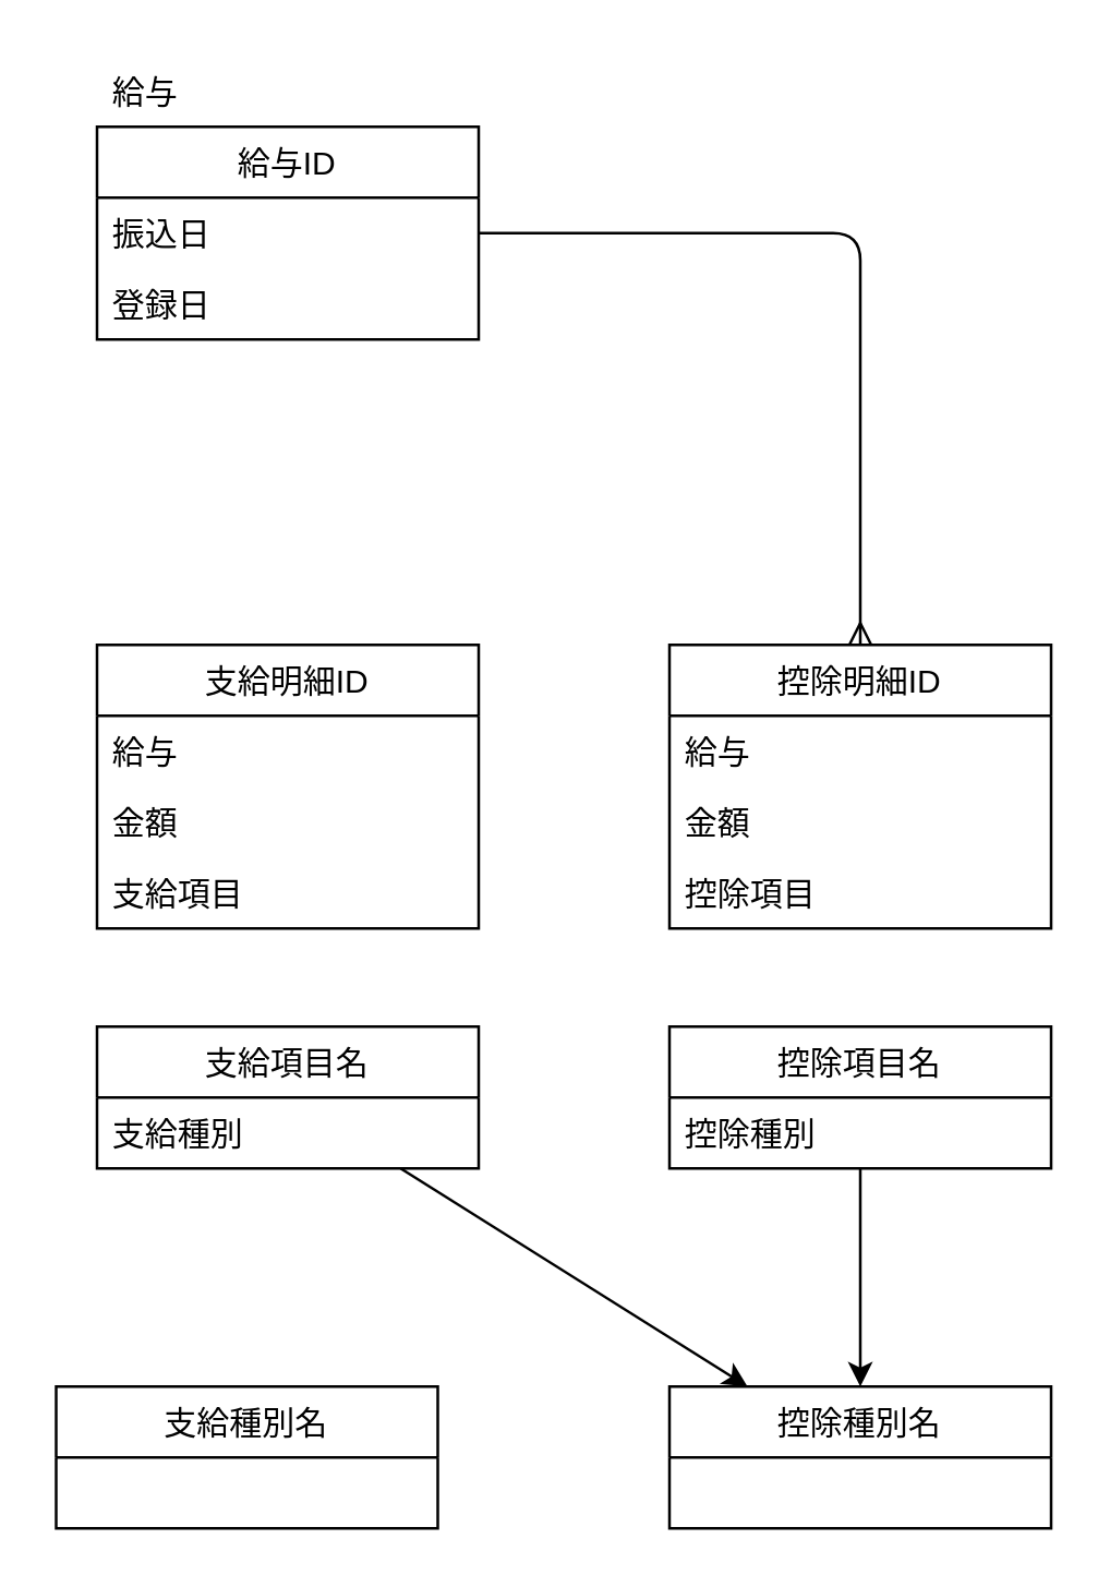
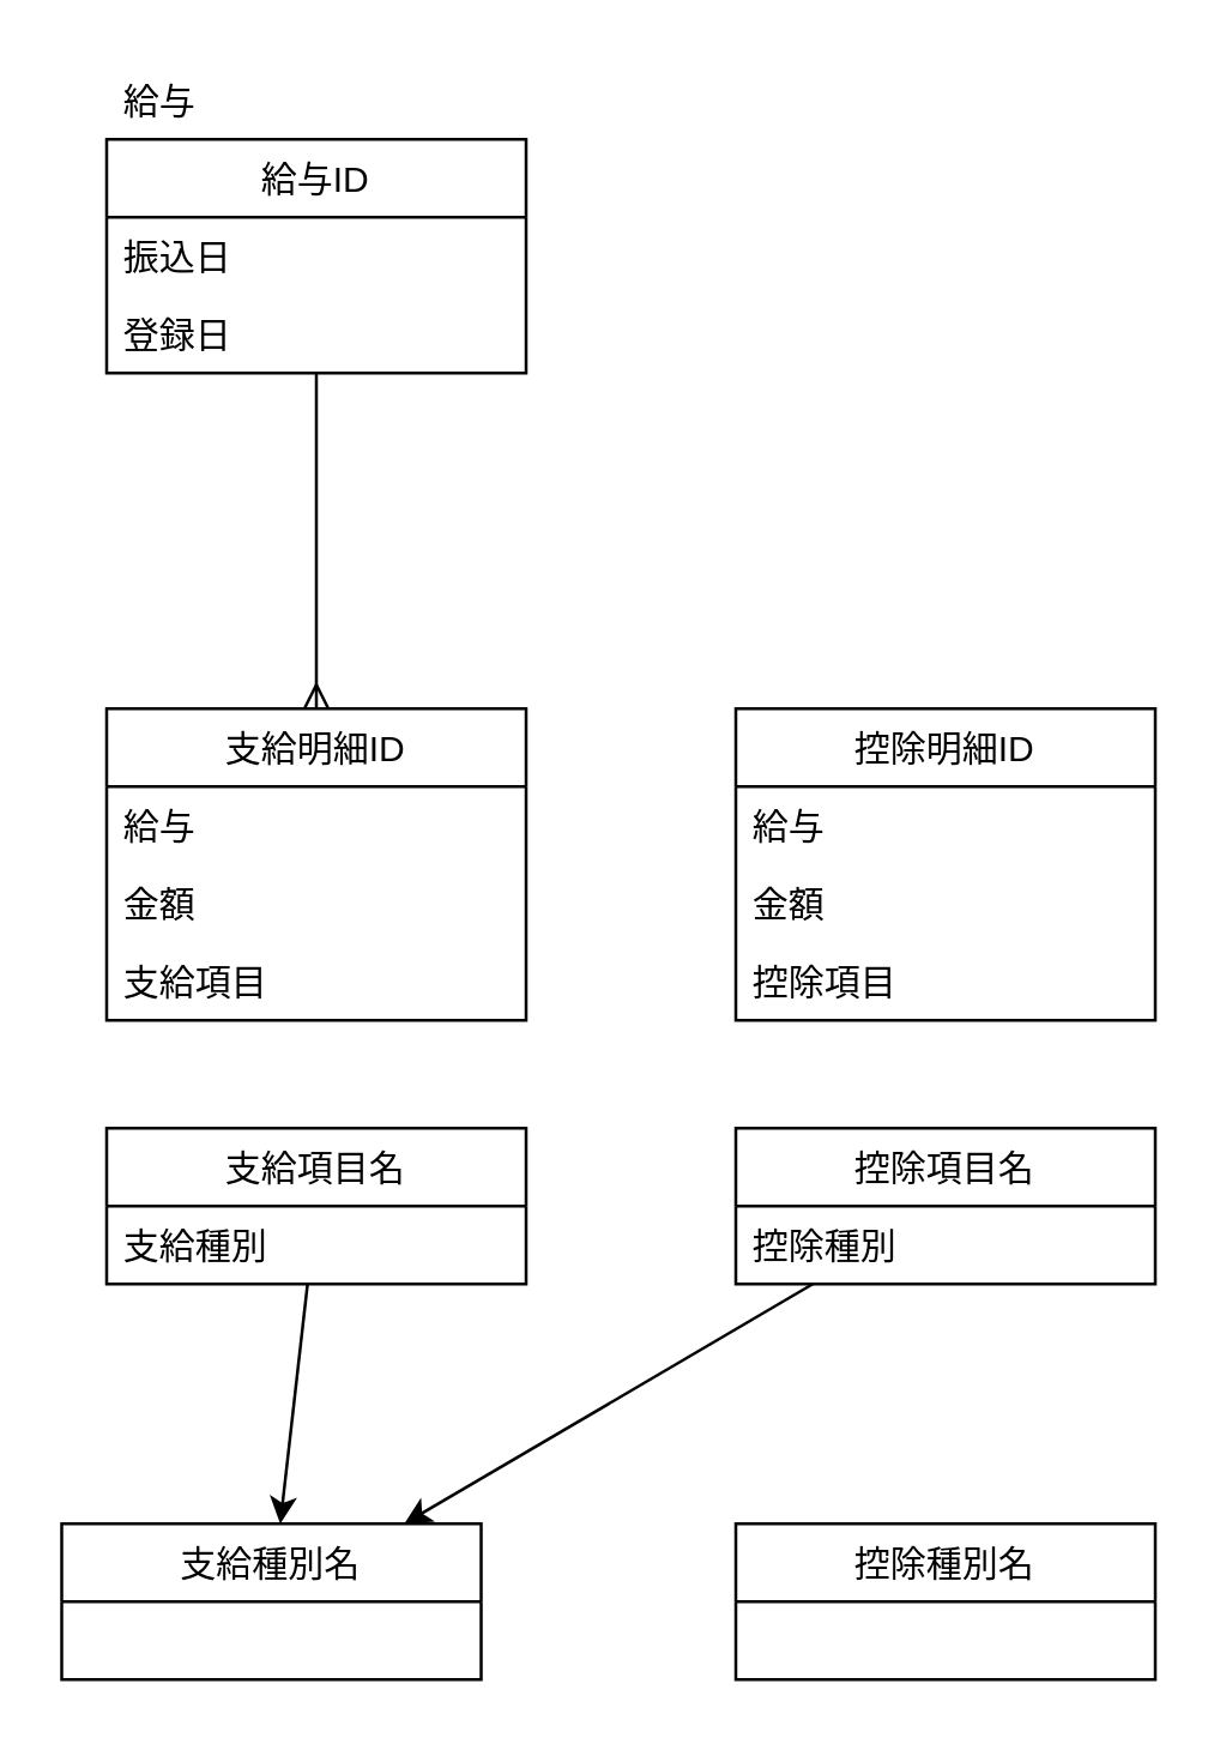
- <mxCell id="21" value="" style="edgeStyle=none;html=1;entryX=0.5;entryY=0;entryDx=0;entryDy=0;endArrow=ERmany;endFill=0;exitX=1;exitY=0.5;exitDx=0;exitDy=0;" edge="1" parent="1" source="4" target="14"><mxGeometry relative="1" as="geometry"><mxPoint x="115" y="246" as="targetPoint" /><mxPoint x="115" y="134" as="sourcePoint" /><Array as="points"><mxPoint x="315" y="85" /></Array></mxGeometry></mxCell>
+ <mxCell id="2" value="" style="edgeStyle=none;html=1;entryX=0.5;entryY=0;entryDx=0;entryDy=0;endArrow=ERmany;endFill=0;" parent="1" source="3" target="6" edge="1"><mxGeometry relative="1" as="geometry"><mxPoint x="105" y="230" as="targetPoint" /></mxGeometry></mxCell>
- <mxCell id="18" value="" style="edgeStyle=none;html=1;" edge="1" parent="1" source="19" target="23"><mxGeometry relative="1" as="geometry" /></mxCell>
+ <mxCell id="18" value="" style="edgeStyle=none;html=1;" edge="1" parent="1" source="19" target="22"><mxGeometry relative="1" as="geometry" /></mxCell>
- <mxCell id="10" value="" style="edgeStyle=none;html=1;" edge="1" parent="1" source="11" target="23"><mxGeometry relative="1" as="geometry" /></mxCell>
+ <mxCell id="10" value="" style="edgeStyle=none;html=1;" edge="1" parent="1" source="11" target="22"><mxGeometry relative="1" as="geometry" /></mxCell>
